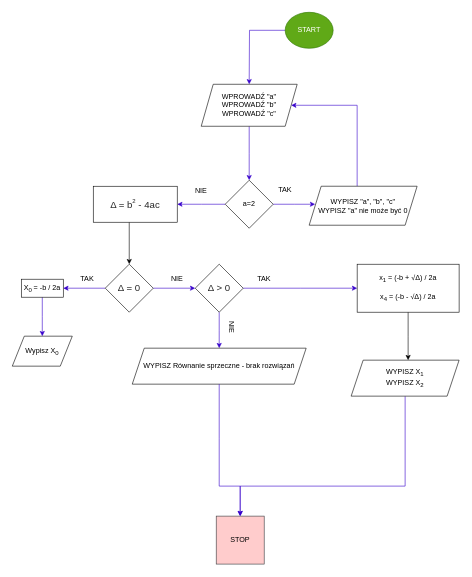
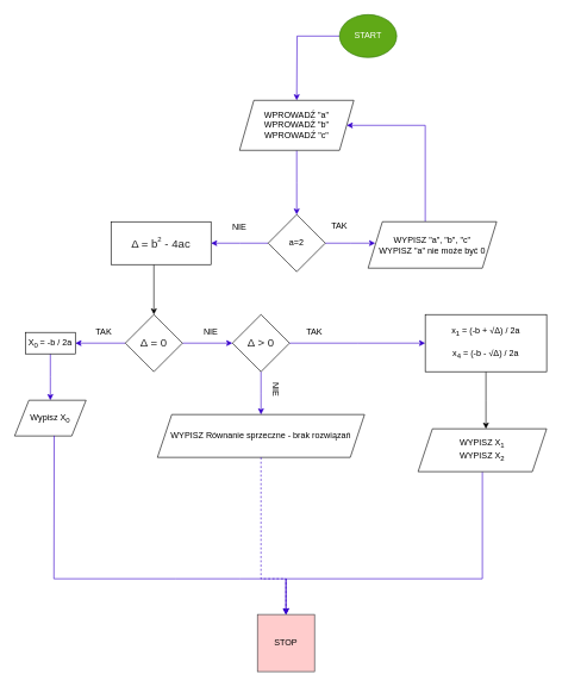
- <mxCell id="36" value="" style="endArrow=classic;html=1;rounded=0;exitX=0.5;exitY=1;exitDx=0;exitDy=0;fillColor=#6a00ff;strokeColor=#3700CC;entryX=0.5;entryY=0;entryDx=0;entryDy=0;" parent="1" source="28" edge="1" target="34"><mxGeometry width="50" height="50" relative="1" as="geometry"><mxPoint x="455" y="730" as="sourcePoint" /><mxPoint x="635" y="800" as="targetPoint" /><Array as="points"><mxPoint x="365" y="730" /><mxPoint x="365" y="810" /><mxPoint x="400" y="810" /></Array></mxGeometry></mxCell>
+ <mxCell id="36" value="" style="endArrow=classic;html=1;rounded=0;exitX=0.5;exitY=1;exitDx=0;exitDy=0;fillColor=#6a00ff;strokeColor=#3700CC;entryX=0.5;entryY=0;entryDx=0;entryDy=0;dashed=1;" parent="1" source="28" edge="1" target="34"><mxGeometry width="50" height="50" relative="1" as="geometry"><mxPoint x="455" y="730" as="sourcePoint" /><mxPoint x="635" y="800" as="targetPoint" /><Array as="points"><mxPoint x="365" y="730" /><mxPoint x="365" y="810" /><mxPoint x="400" y="810" /></Array></mxGeometry></mxCell>
+ <mxCell id="35" value="" style="endArrow=classic;html=1;rounded=0;exitX=0.554;exitY=0.992;exitDx=0;exitDy=0;exitPerimeter=0;fillColor=#6a00ff;strokeColor=#3700CC;entryX=0.5;entryY=0;entryDx=0;entryDy=0;" parent="1" source="27" edge="1" target="34"><mxGeometry width="50" height="50" relative="1" as="geometry"><mxPoint x="80" y="610" as="sourcePoint" /><mxPoint x="635" y="800" as="targetPoint" /><Array as="points"><mxPoint x="75" y="810" /><mxPoint x="245" y="810" /><mxPoint x="335" y="810" /><mxPoint x="400" y="810" /></Array></mxGeometry></mxCell>
